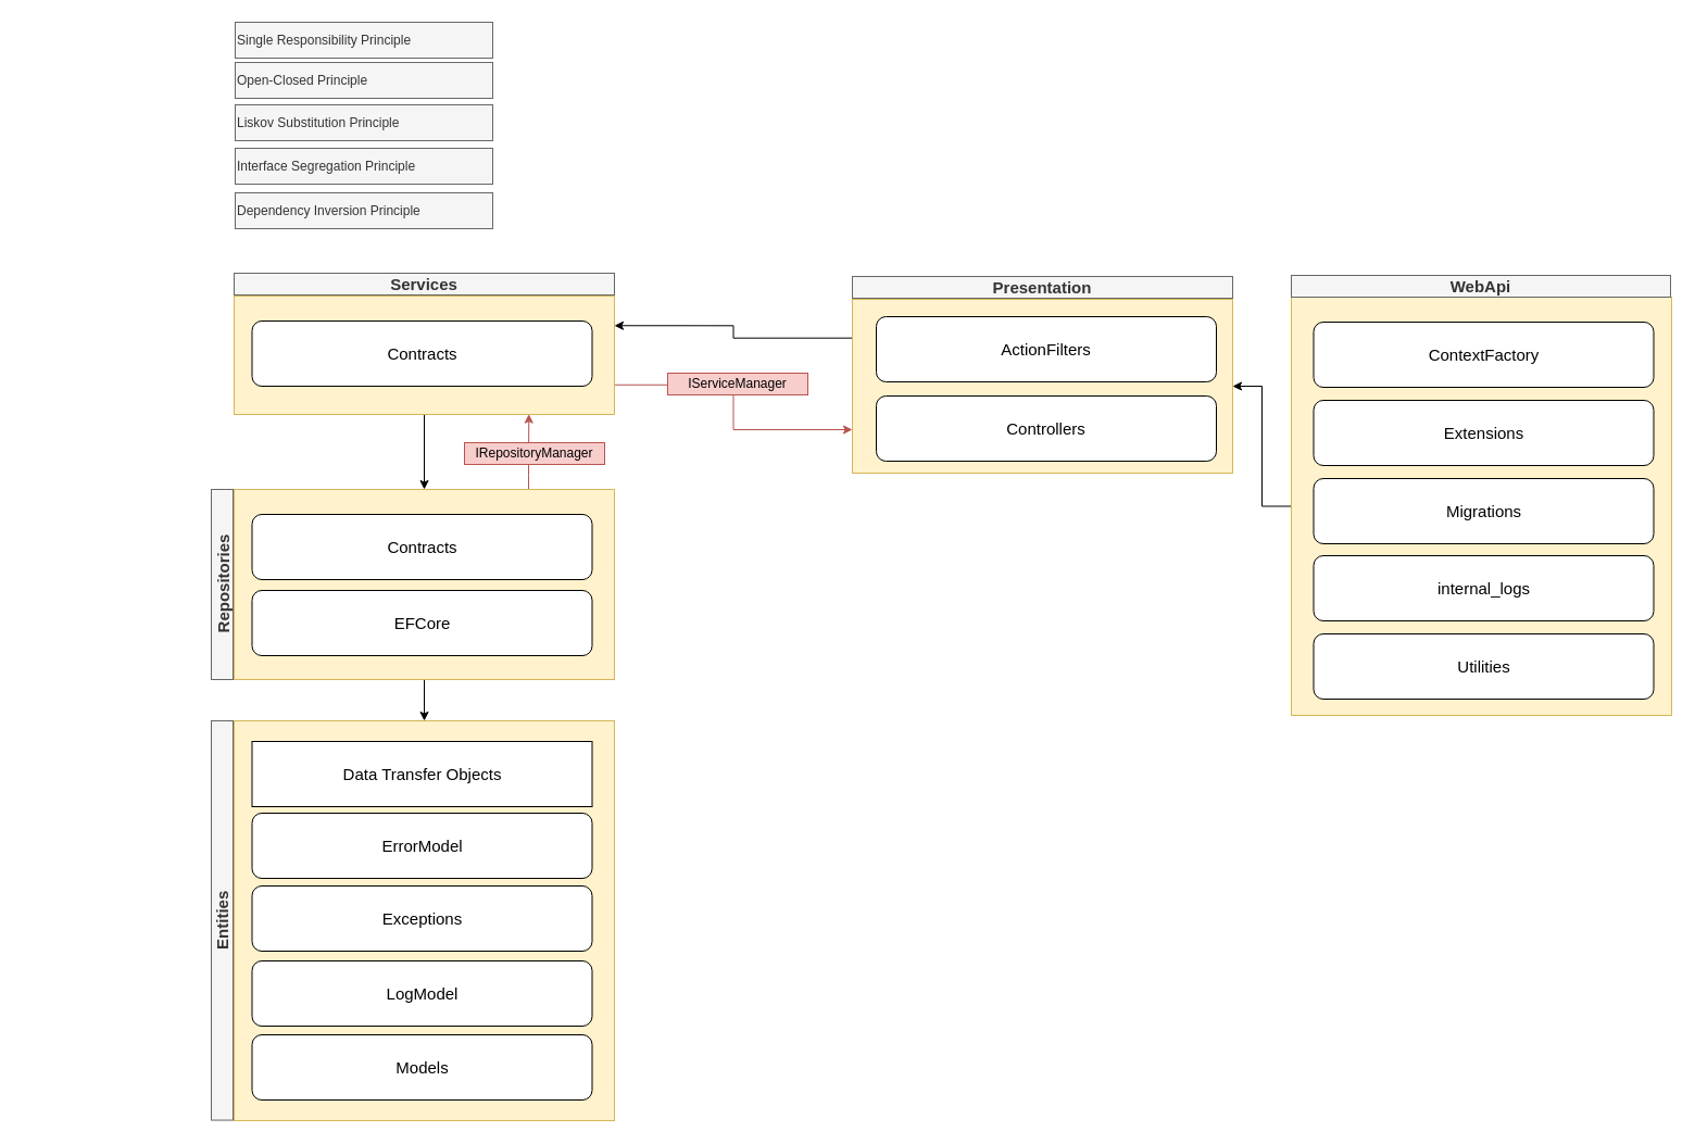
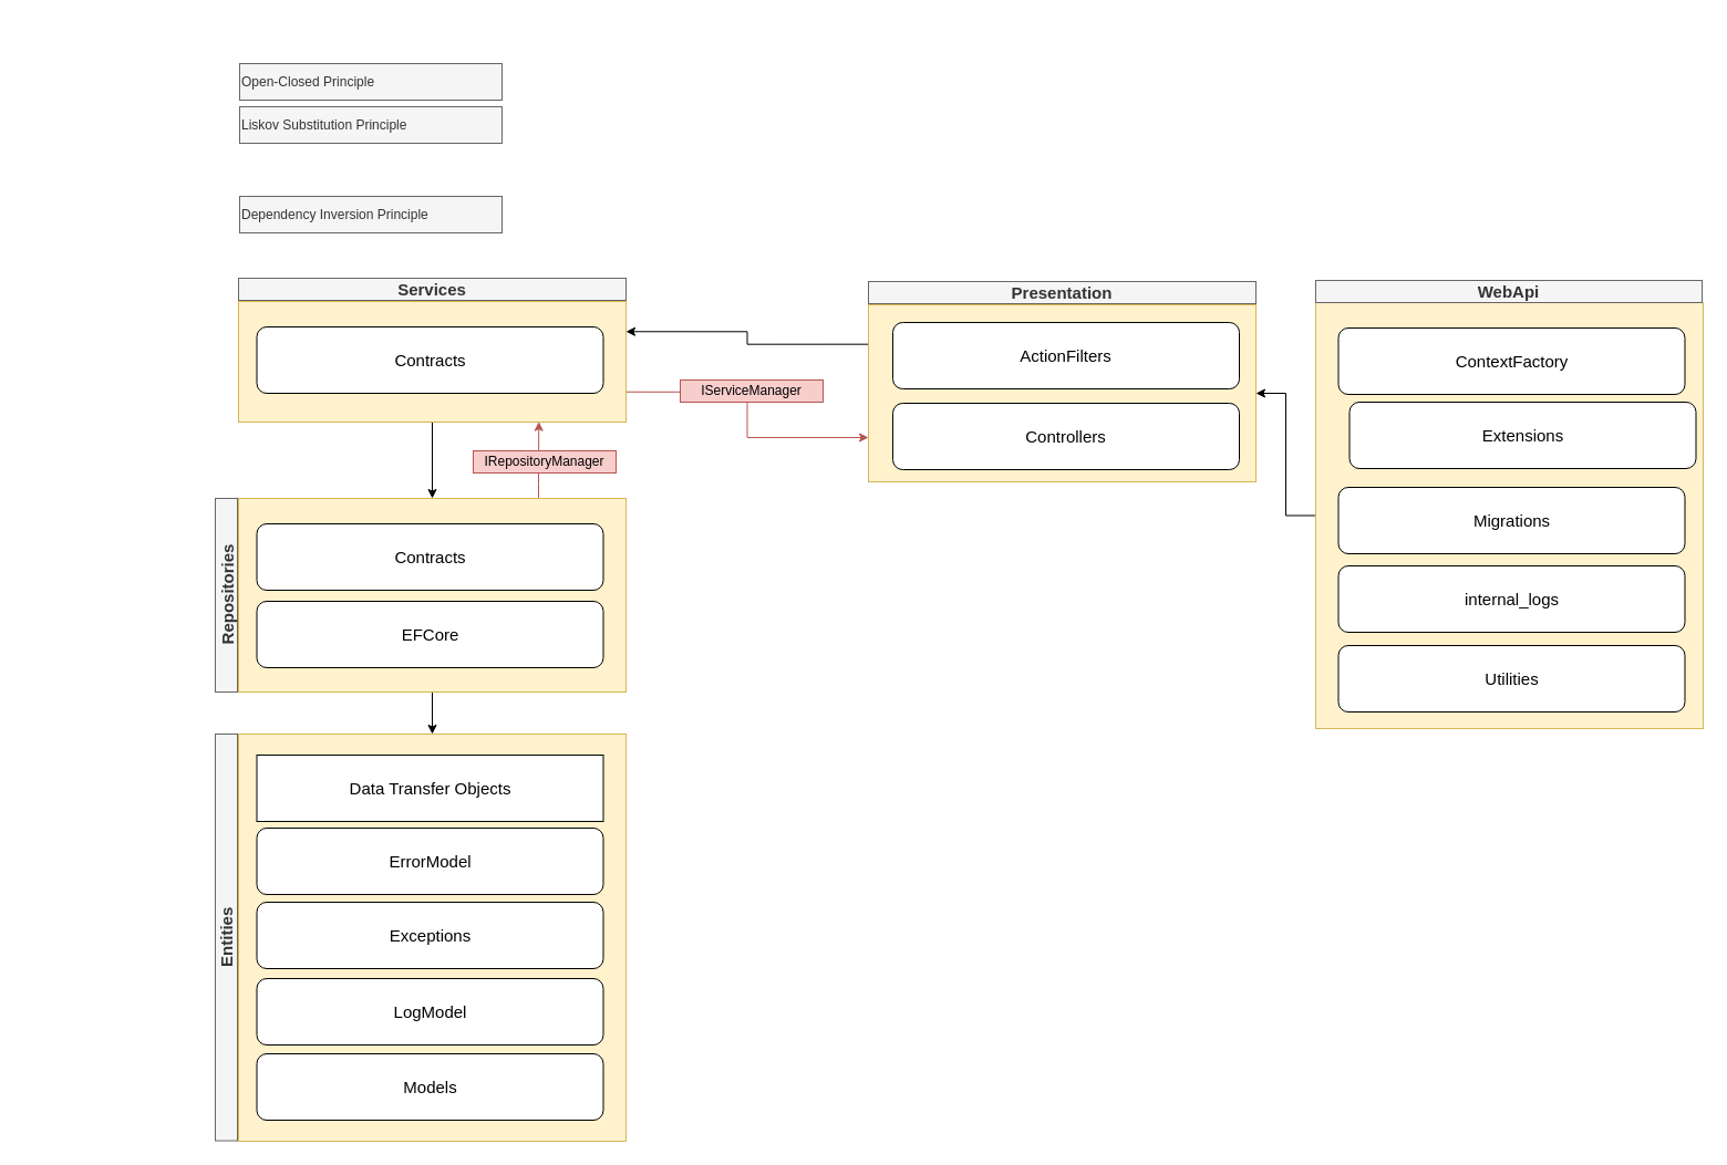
- <mxCell id="29" value="Single Responsibility Principle" style="rounded=0;whiteSpace=wrap;html=1;align=left;fillColor=#f5f5f5;strokeColor=#666666;fontColor=#333333;" parent="28" vertex="1"><mxGeometry width="237" height="33" as="geometry" /></mxCell>
- <mxCell id="32" value="Interface Segregation Principle" style="rounded=0;whiteSpace=wrap;html=1;align=left;fillColor=#f5f5f5;strokeColor=#666666;fontColor=#333333;" parent="28" vertex="1"><mxGeometry y="116" width="237" height="33" as="geometry" /></mxCell>
- <mxCell id="23" value="Extensions" style="rounded=1;whiteSpace=wrap;html=1;fontSize=15;" parent="1" vertex="1"><mxGeometry x="1208.5" y="368" width="313" height="60" as="geometry" /></mxCell>
+ <mxCell id="23" value="Extensions" style="rounded=1;whiteSpace=wrap;html=1;fontSize=15;" parent="1" vertex="1"><mxGeometry x="1218.5" y="363" width="313" height="60" as="geometry" /></mxCell>
